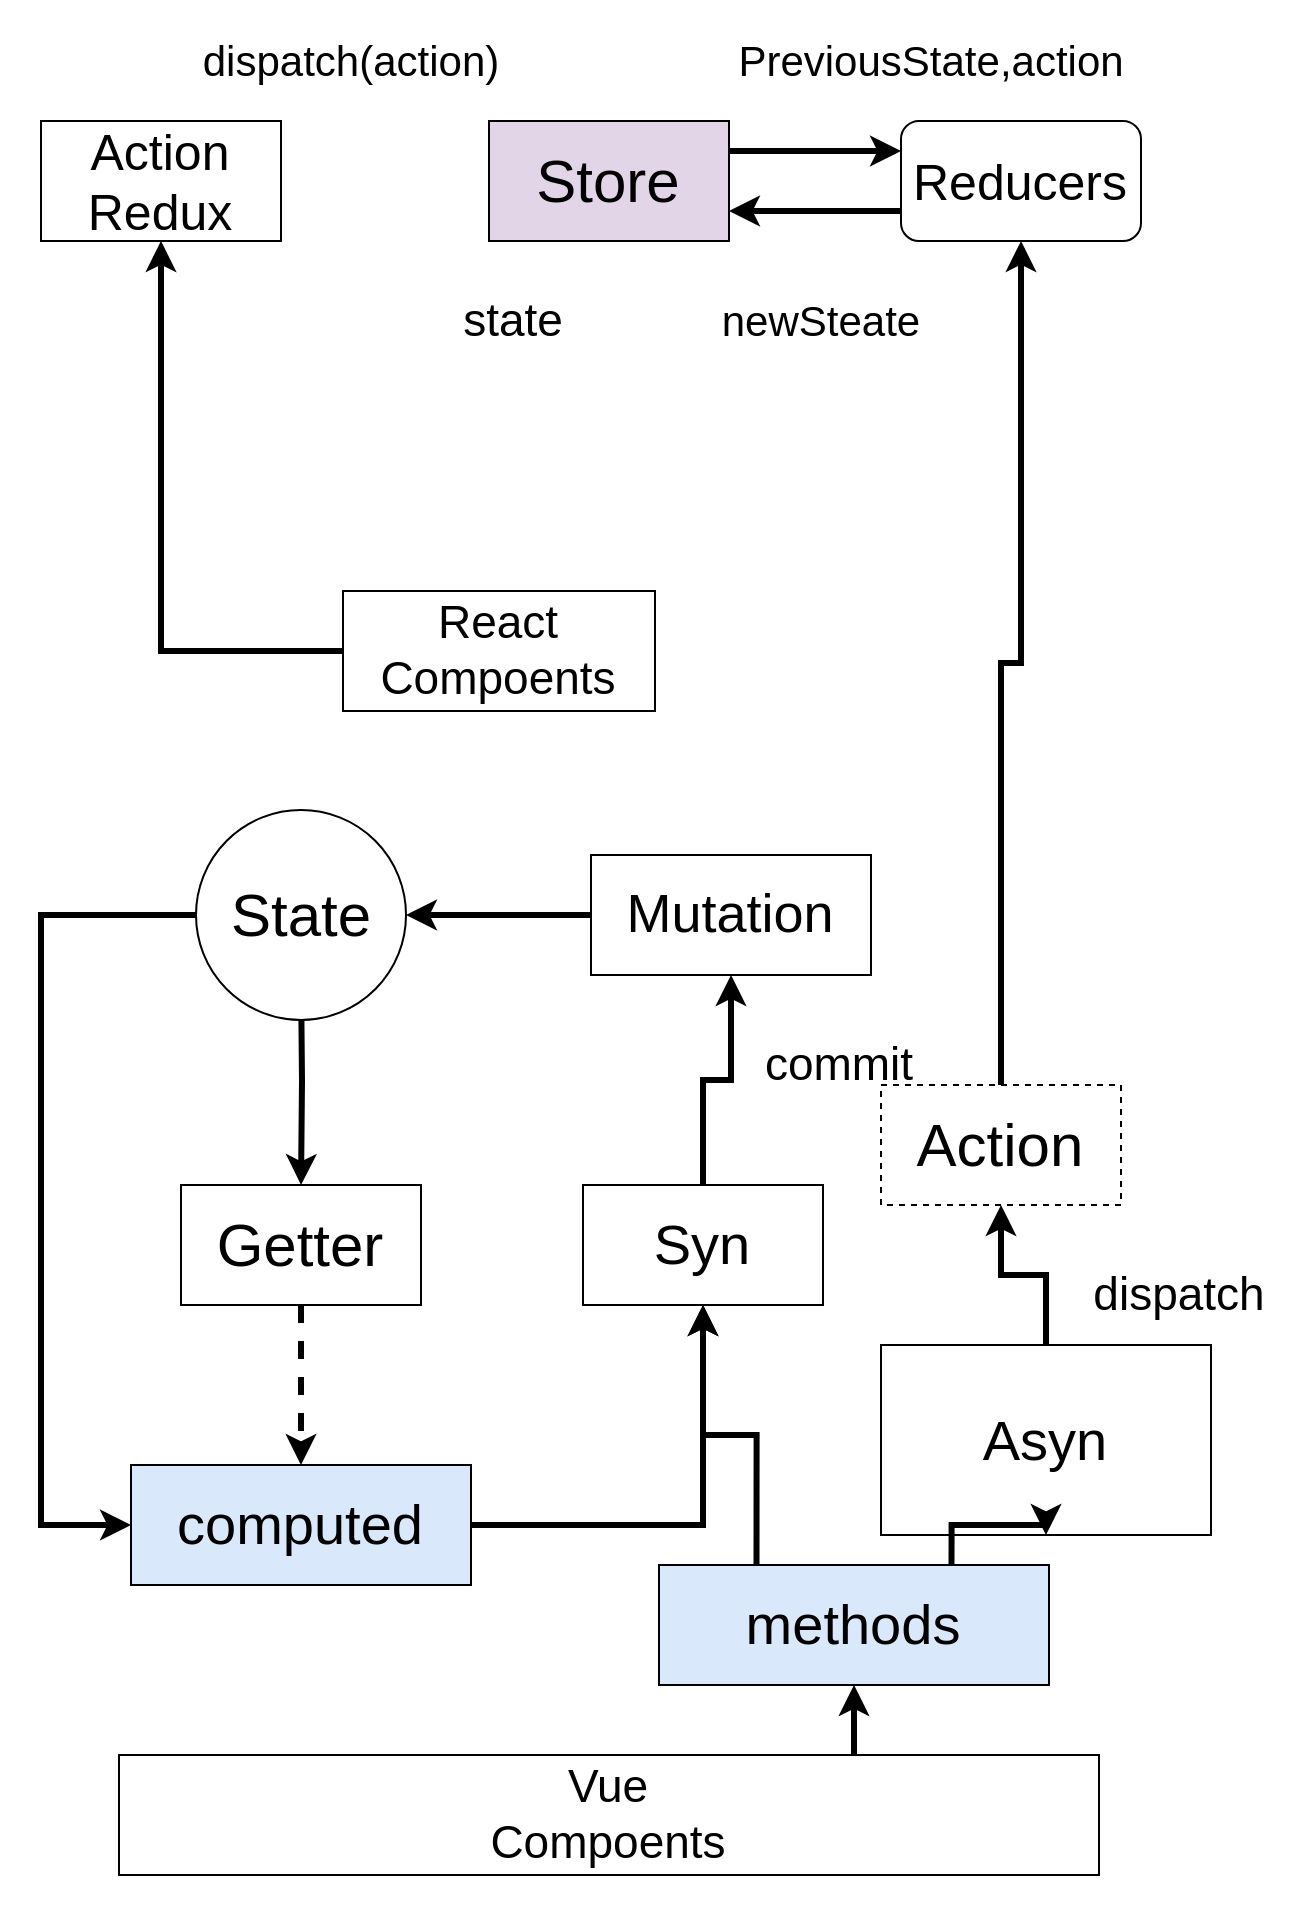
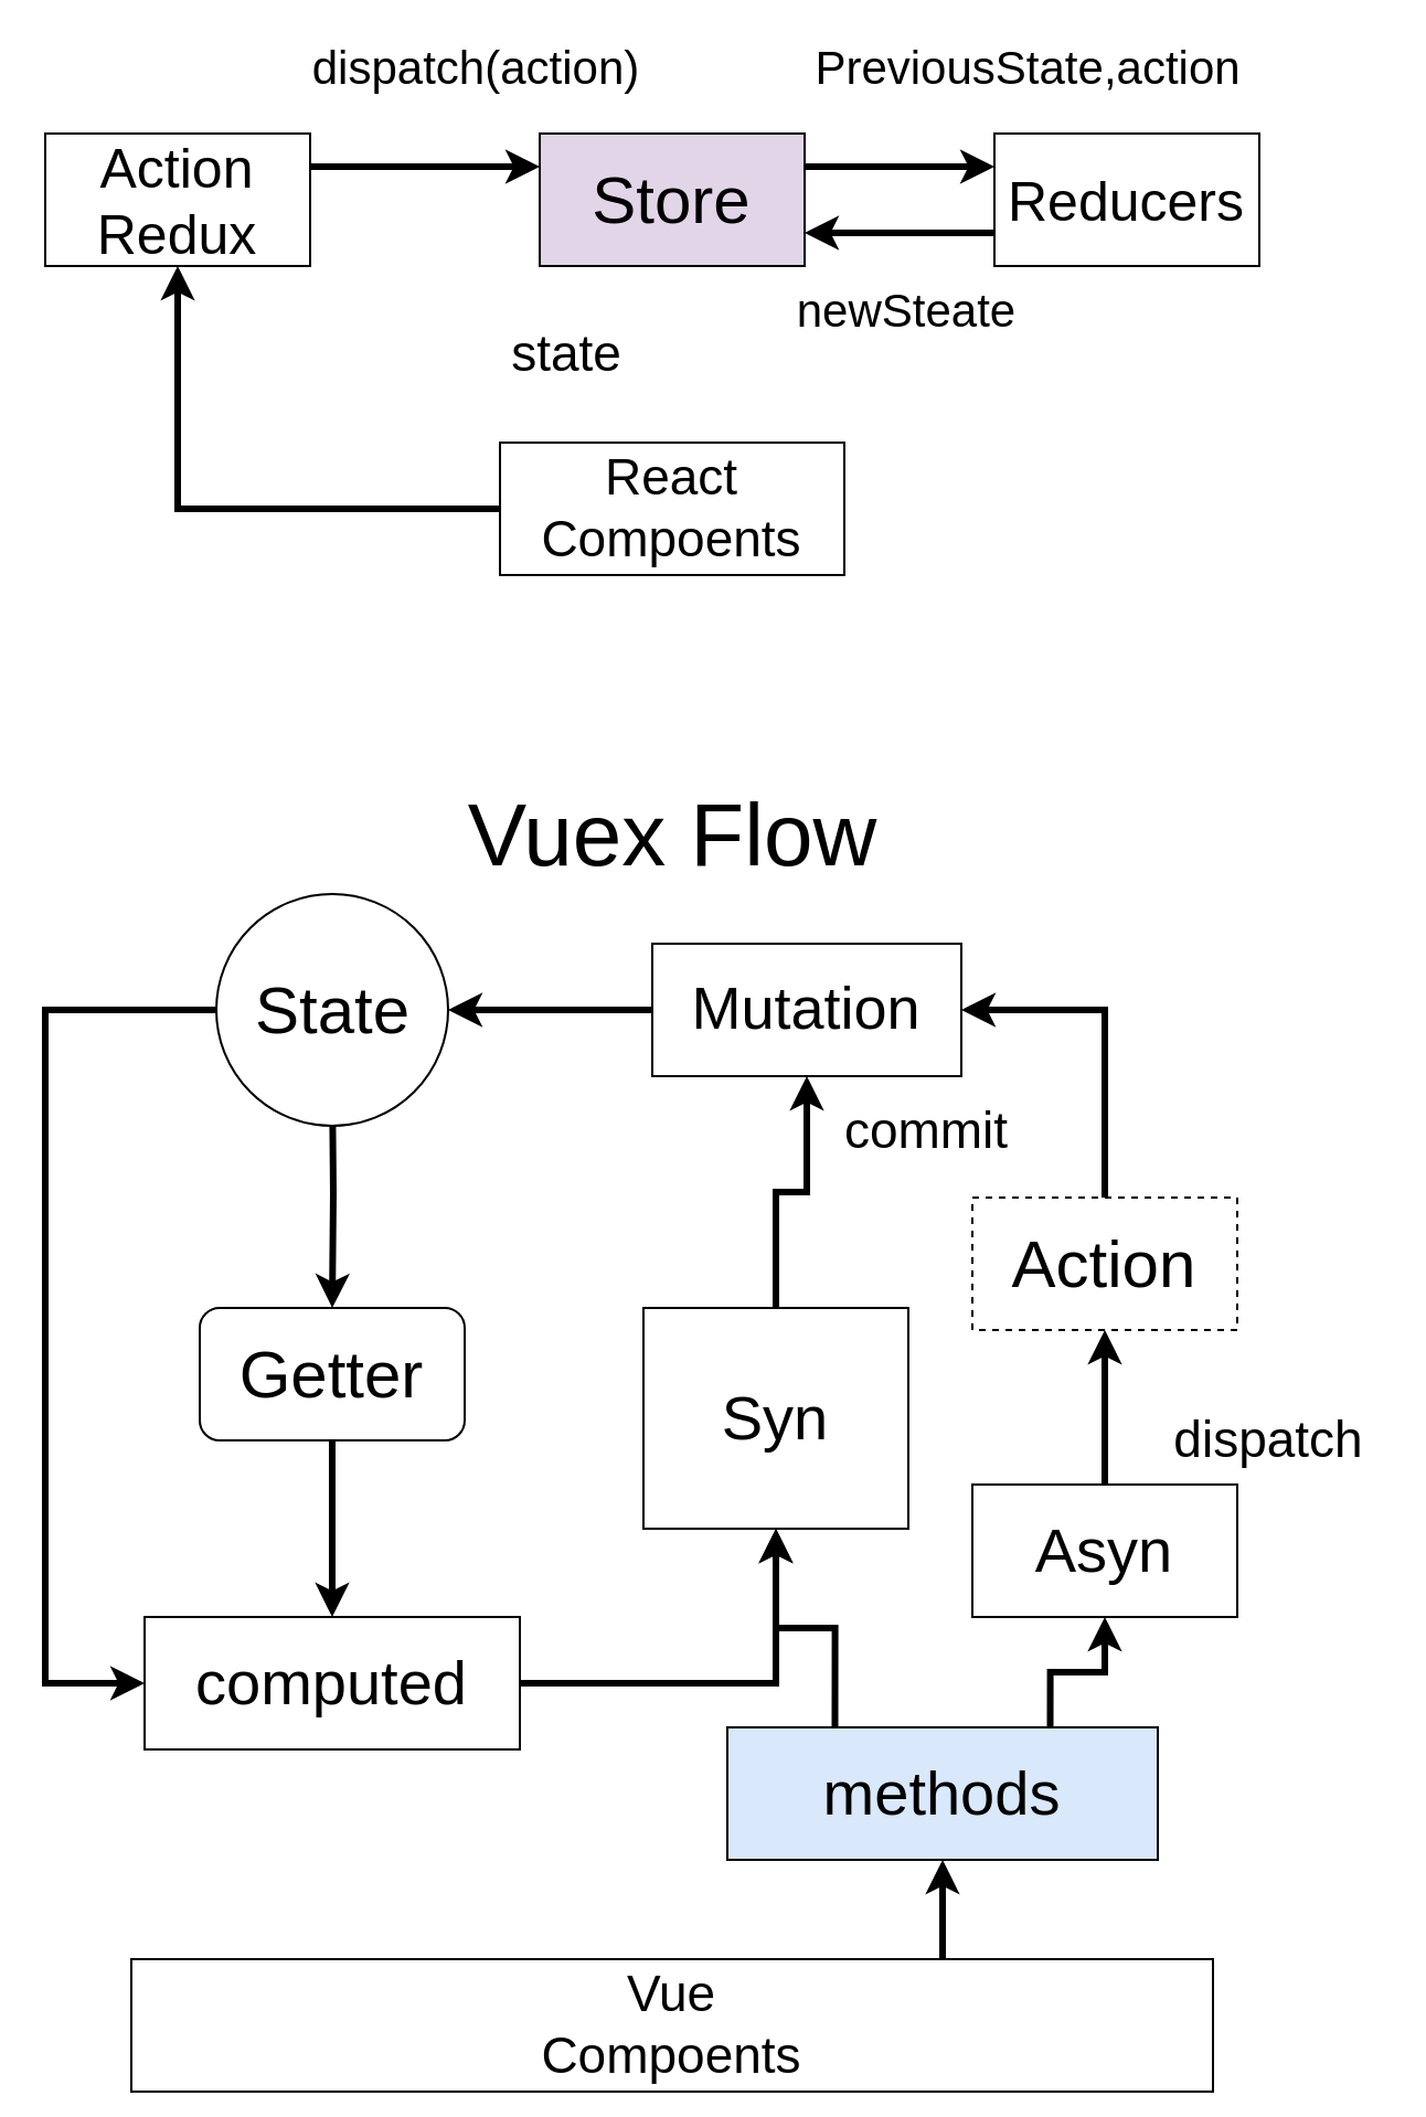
- <mxCell id="10" value="&lt;font style=&quot;font-size: 21px&quot;&gt;dispatch(action)&lt;/font&gt;" style="text;html=1;align=center;verticalAlign=middle;resizable=0;points=[];autosize=1;" parent="1" vertex="1"><mxGeometry x="95" y="20" width="160" height="20" as="geometry" /></mxCell>
+ <mxCell id="10" value="&lt;font style=&quot;font-size: 21px&quot;&gt;dispatch(action)&lt;/font&gt;" style="text;html=1;align=center;verticalAlign=middle;resizable=0;points=[];autosize=1;" parent="1" vertex="1"><mxGeometry x="135" y="20" width="160" height="20" as="geometry" /></mxCell>
+ <mxCell id="6" style="edgeStyle=orthogonalEdgeStyle;rounded=0;jumpSize=6;orthogonalLoop=1;jettySize=auto;html=1;exitX=1;exitY=0.25;exitDx=0;exitDy=0;entryX=0;entryY=0.25;entryDx=0;entryDy=0;strokeWidth=3;" parent="1" source="7" target="3" edge="1"><mxGeometry relative="1" as="geometry" /></mxCell>
- <mxCell id="5" value="&lt;span style=&quot;font-size: 25px&quot;&gt;Reducers&lt;/span&gt;" style="whiteSpace=wrap;html=1;rounded=1;" parent="1" vertex="1"><mxGeometry x="450" y="60" width="120" height="60" as="geometry" /></mxCell>
+ <mxCell id="5" value="&lt;span style=&quot;font-size: 25px&quot;&gt;Reducers&lt;/span&gt;" style="rounded=0;whiteSpace=wrap;html=1;" parent="1" vertex="1"><mxGeometry x="450" y="60" width="120" height="60" as="geometry" /></mxCell>
- <mxCell id="13" value="&lt;font style=&quot;font-size: 21px&quot;&gt;newSteate&lt;/font&gt;" style="text;html=1;align=center;verticalAlign=middle;resizable=0;points=[];autosize=1;" parent="1" vertex="1"><mxGeometry x="350" y="150" width="120" height="20" as="geometry" /></mxCell>
+ <mxCell id="13" value="&lt;font style=&quot;font-size: 21px&quot;&gt;newSteate&lt;/font&gt;" style="text;html=1;align=center;verticalAlign=middle;resizable=0;points=[];autosize=1;" parent="1" vertex="1"><mxGeometry x="350" y="130" width="120" height="20" as="geometry" /></mxCell>
- <mxCell id="21" style="edgeStyle=orthogonalEdgeStyle;rounded=0;orthogonalLoop=1;jettySize=auto;html=1;exitX=0.5;exitY=0;exitDx=0;exitDy=0;strokeWidth=3;" edge="1" parent="1" source="22" target="5"><mxGeometry relative="1" as="geometry" /></mxCell>
+ <mxCell id="21" style="edgeStyle=orthogonalEdgeStyle;rounded=0;orthogonalLoop=1;jettySize=auto;html=1;exitX=0.5;exitY=0;exitDx=0;exitDy=0;entryX=1;entryY=0.5;entryDx=0;entryDy=0;strokeWidth=3;" edge="1" parent="1" source="22" target="24"><mxGeometry relative="1" as="geometry" /></mxCell>
- <mxCell id="9" value="&lt;span style=&quot;font-size: 23px&quot;&gt;React&lt;br&gt;Compoents&lt;br&gt;&lt;/span&gt;" style="rounded=0;whiteSpace=wrap;html=1;" parent="1" vertex="1"><mxGeometry x="171" y="295" width="156" height="60" as="geometry" /></mxCell>
+ <mxCell id="9" value="&lt;span style=&quot;font-size: 23px&quot;&gt;React&lt;br&gt;Compoents&lt;br&gt;&lt;/span&gt;" style="rounded=0;whiteSpace=wrap;html=1;" parent="1" vertex="1"><mxGeometry x="226" y="200" width="156" height="60" as="geometry" /></mxCell>
+ <mxCell id="14" value="&lt;font style=&quot;font-size: 40px&quot;&gt;Vuex Flow&lt;/font&gt;" style="text;html=1;align=center;verticalAlign=middle;resizable=0;points=[];autosize=1;" vertex="1" parent="1"><mxGeometry x="204" y="362" width="200" height="30" as="geometry" /></mxCell>
- <mxCell id="29" value="&lt;font style=&quot;font-size: 23px&quot;&gt;commit&lt;/font&gt;" style="text;html=1;align=center;verticalAlign=middle;resizable=0;points=[];autosize=1;" vertex="1" parent="1"><mxGeometry x="374" y="522" width="90" height="20" as="geometry" /></mxCell>
+ <mxCell id="29" value="&lt;font style=&quot;font-size: 23px&quot;&gt;commit&lt;/font&gt;" style="text;html=1;align=center;verticalAlign=middle;resizable=0;points=[];autosize=1;" vertex="1" parent="1"><mxGeometry x="374" y="502" width="90" height="20" as="geometry" /></mxCell>
- <mxCell id="20" value="&lt;font style=&quot;font-size: 30px&quot;&gt;Getter&lt;/font&gt;" style="rounded=0;whiteSpace=wrap;html=1;" vertex="1" parent="1"><mxGeometry x="90" y="592" width="120" height="60" as="geometry" /></mxCell>
+ <mxCell id="20" value="&lt;font style=&quot;font-size: 30px&quot;&gt;Getter&lt;/font&gt;" style="whiteSpace=wrap;html=1;rounded=1;" vertex="1" parent="1"><mxGeometry x="90" y="592" width="120" height="60" as="geometry" /></mxCell>
- <mxCell id="28" value="&lt;font style=&quot;font-size: 28px&quot;&gt;Syn&lt;/font&gt;" style="rounded=0;whiteSpace=wrap;html=1;" vertex="1" parent="1"><mxGeometry x="291" y="592" width="120" height="60" as="geometry" /></mxCell>
+ <mxCell id="28" value="&lt;font style=&quot;font-size: 28px&quot;&gt;Syn&lt;/font&gt;" style="rounded=0;whiteSpace=wrap;html=1;" vertex="1" parent="1"><mxGeometry x="291" y="592" width="120" height="100" as="geometry" /></mxCell>
- <mxCell id="32" value="&lt;font style=&quot;font-size: 23px&quot;&gt;dispatch&lt;/font&gt;" style="text;html=1;align=center;verticalAlign=middle;resizable=0;points=[];autosize=1;" vertex="1" parent="1"><mxGeometry x="539" y="637" width="100" height="20" as="geometry" /></mxCell>
+ <mxCell id="32" value="&lt;font style=&quot;font-size: 23px&quot;&gt;dispatch&lt;/font&gt;" style="text;html=1;align=center;verticalAlign=middle;resizable=0;points=[];autosize=1;" vertex="1" parent="1"><mxGeometry x="524" y="642" width="100" height="20" as="geometry" /></mxCell>
- <mxCell id="19" value="" style="edgeStyle=orthogonalEdgeStyle;rounded=0;orthogonalLoop=1;jettySize=auto;html=1;strokeWidth=3;entryX=0.5;entryY=0;entryDx=0;entryDy=0;dashed=1;" edge="1" parent="1" source="20" target="31"><mxGeometry relative="1" as="geometry" /></mxCell>
+ <mxCell id="19" value="" style="edgeStyle=orthogonalEdgeStyle;rounded=0;orthogonalLoop=1;jettySize=auto;html=1;strokeWidth=3;entryX=0.5;entryY=0;entryDx=0;entryDy=0;" edge="1" parent="1" source="20" target="31"><mxGeometry relative="1" as="geometry" /></mxCell>
- <mxCell id="26" value="&lt;font style=&quot;font-size: 28px&quot;&gt;Asyn&lt;/font&gt;" style="rounded=0;whiteSpace=wrap;html=1;" vertex="1" parent="1"><mxGeometry x="440" y="672" width="165" height="95" as="geometry" /></mxCell>
+ <mxCell id="26" value="&lt;font style=&quot;font-size: 28px&quot;&gt;Asyn&lt;/font&gt;" style="rounded=0;whiteSpace=wrap;html=1;" vertex="1" parent="1"><mxGeometry x="440" y="672" width="120" height="60" as="geometry" /></mxCell>
- <mxCell id="31" value="&lt;font style=&quot;font-size: 28px&quot;&gt;computed&lt;/font&gt;" style="rounded=0;whiteSpace=wrap;html=1;fillColor=#dae8fc;" vertex="1" parent="1"><mxGeometry x="65" y="732" width="170" height="60" as="geometry" /></mxCell>
+ <mxCell id="31" value="&lt;font style=&quot;font-size: 28px&quot;&gt;computed&lt;/font&gt;" style="rounded=0;whiteSpace=wrap;html=1;" vertex="1" parent="1"><mxGeometry x="65" y="732" width="170" height="60" as="geometry" /></mxCell>
- <mxCell id="18" value="&lt;span style=&quot;font-size: 23px&quot;&gt;Vue&lt;br&gt;Compoents&lt;br&gt;&lt;/span&gt;" style="rounded=0;whiteSpace=wrap;html=1;" vertex="1" parent="1"><mxGeometry x="59" y="877" width="490" height="60" as="geometry" /></mxCell>
+ <mxCell id="18" value="&lt;span style=&quot;font-size: 23px&quot;&gt;Vue&lt;br&gt;Compoents&lt;br&gt;&lt;/span&gt;" style="rounded=0;whiteSpace=wrap;html=1;" vertex="1" parent="1"><mxGeometry x="59" y="887" width="490" height="60" as="geometry" /></mxCell>
